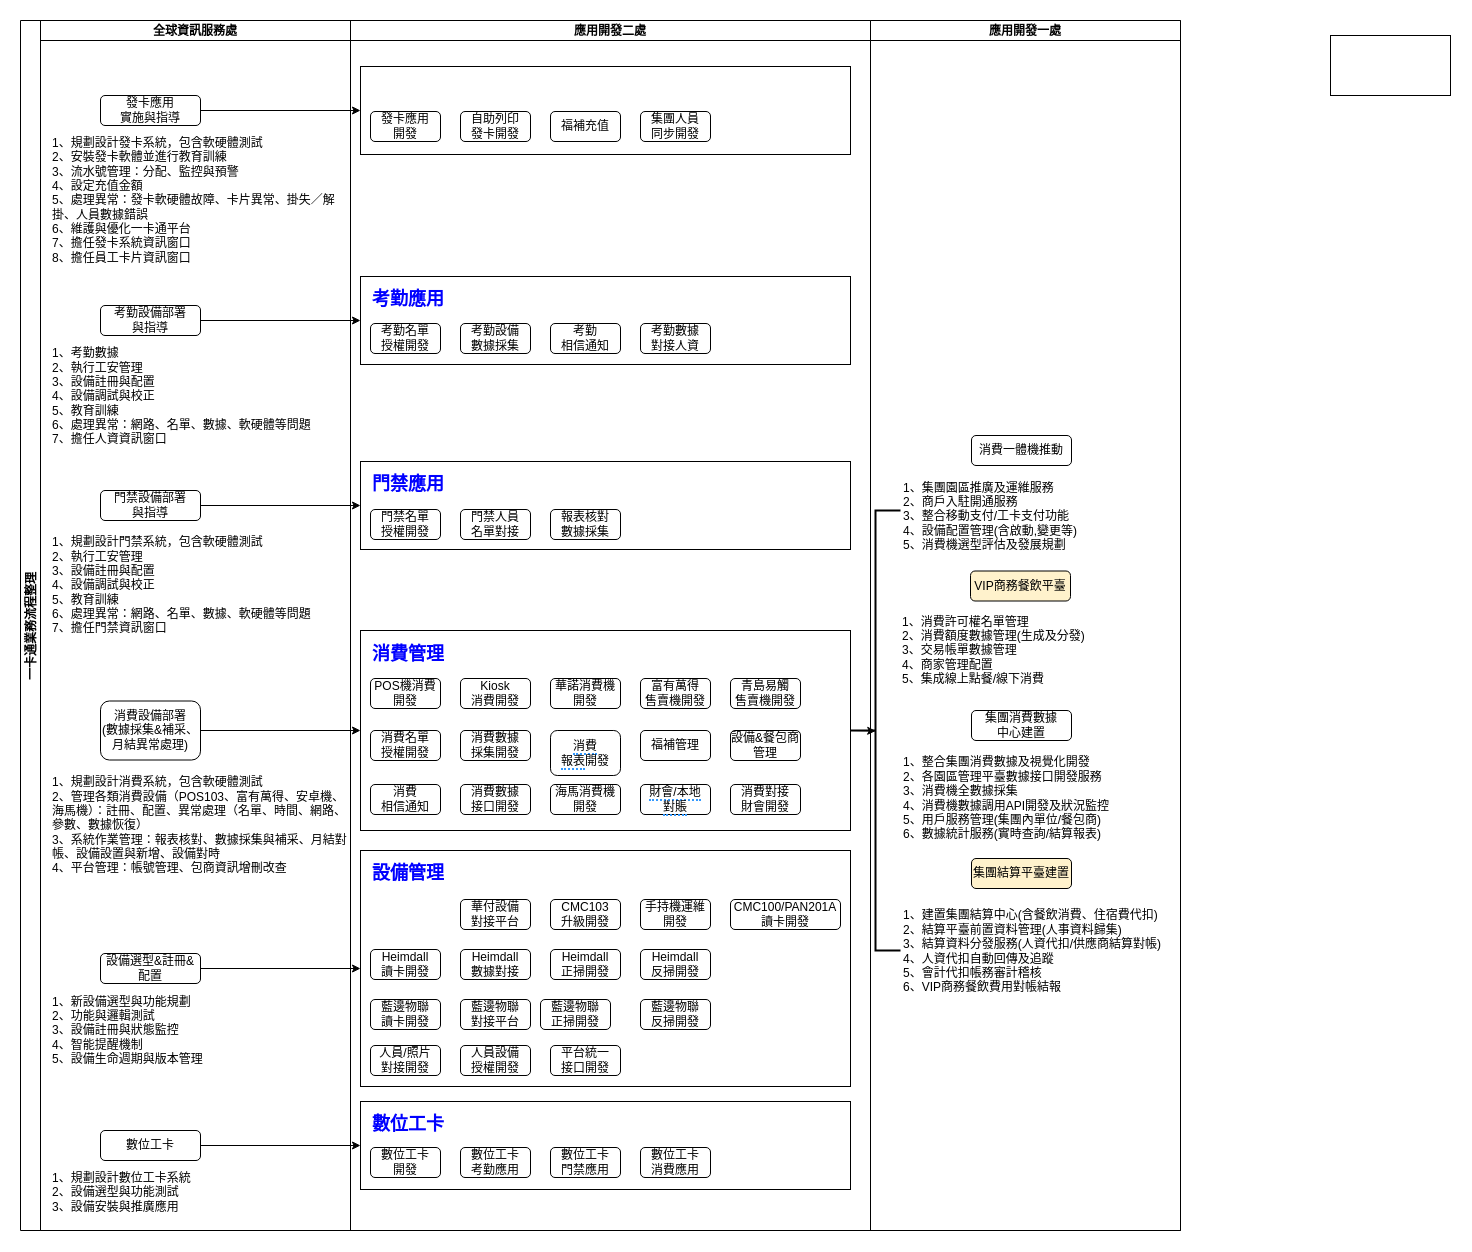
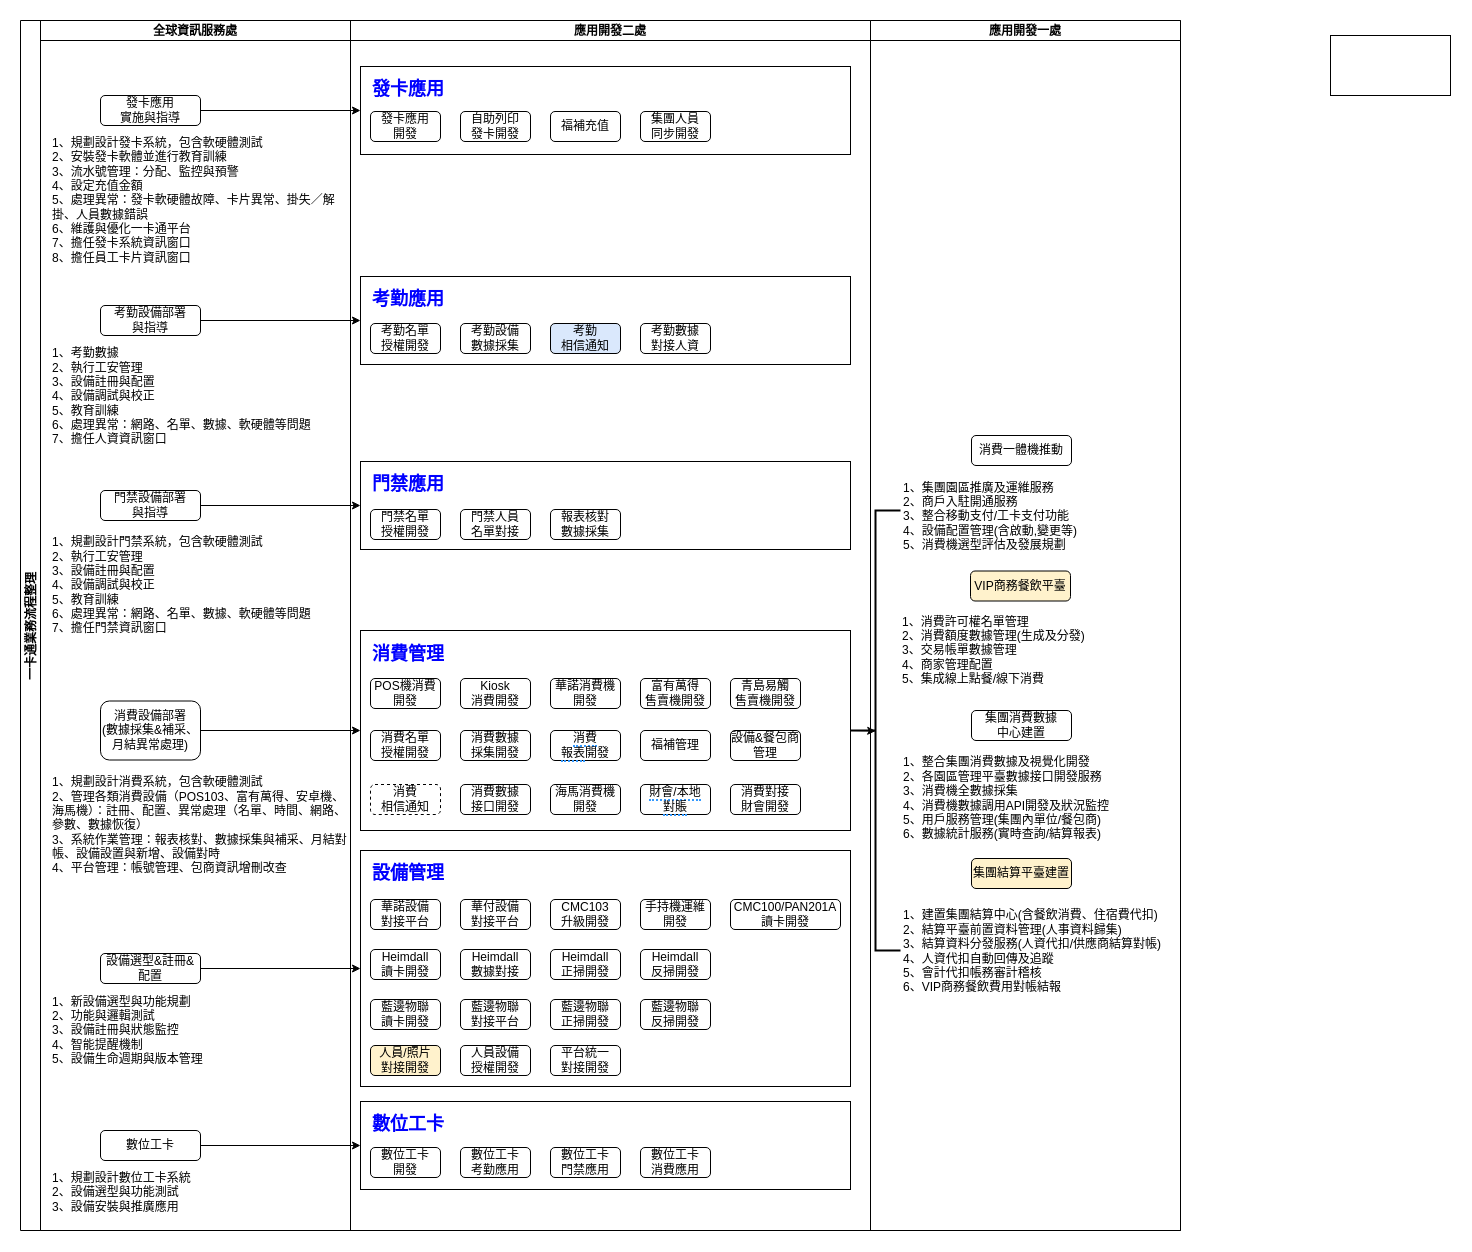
+ <mxCell id="21" value="&lt;h1 style=&quot;margin-top: 0px;&quot;&gt;&lt;font style=&quot;font-size: 18px; color: rgb(0, 0, 255);&quot;&gt;發卡應用&lt;/font&gt;&lt;/h1&gt;" style="text;html=1;whiteSpace=wrap;overflow=hidden;rounded=0;" parent="17" vertex="1"><mxGeometry x="20" y="46" width="180" height="40" as="geometry" /></mxCell>
- <mxCell id="27" value="考勤&lt;div&gt;相信&lt;span style=&quot;background-color: transparent; color: light-dark(rgb(0, 0, 0), rgb(255, 255, 255));&quot;&gt;通知&lt;/span&gt;&lt;/div&gt;" style="rounded=1;whiteSpace=wrap;html=1;" parent="17" vertex="1"><mxGeometry x="200" y="303" width="70" height="30" as="geometry" /></mxCell>
+ <mxCell id="27" value="考勤&lt;div&gt;相信&lt;span style=&quot;background-color: transparent; color: light-dark(rgb(0, 0, 0), rgb(255, 255, 255));&quot;&gt;通知&lt;/span&gt;&lt;/div&gt;" style="rounded=1;whiteSpace=wrap;html=1;fillColor=#dae8fc;" parent="17" vertex="1"><mxGeometry x="200" y="303" width="70" height="30" as="geometry" /></mxCell>
- <mxCell id="44" value="&lt;span style=&quot;cursor: pointer; border-bottom: 2px dotted rgb(51, 153, 255);&quot; data-kimi-recommend=&quot;false&quot; data-kimi-disabled=&quot;false&quot; data-kimi-id=&quot;1749196674228&quot;&gt;消費&lt;/span&gt;&lt;div&gt;&lt;span style=&quot;cursor: pointer; border-bottom: 2px dotted rgb(51, 153, 255);&quot; data-kimi-recommend=&quot;false&quot; data-kimi-disabled=&quot;false&quot; data-kimi-id=&quot;1749196674228&quot;&gt;報表&lt;/span&gt;&lt;span style=&quot;background-color: transparent; color: light-dark(rgb(0, 0, 0), rgb(255, 255, 255));&quot;&gt;開發&lt;/span&gt;&lt;/div&gt;" style="rounded=1;whiteSpace=wrap;html=1;" parent="17" vertex="1"><mxGeometry x="200" y="710" width="70" height="45" as="geometry" /></mxCell>
+ <mxCell id="44" value="&lt;span style=&quot;cursor: pointer; border-bottom: 2px dotted rgb(51, 153, 255);&quot; data-kimi-recommend=&quot;false&quot; data-kimi-disabled=&quot;false&quot; data-kimi-id=&quot;1749196674228&quot;&gt;消費&lt;/span&gt;&lt;div&gt;&lt;span style=&quot;cursor: pointer; border-bottom: 2px dotted rgb(51, 153, 255);&quot; data-kimi-recommend=&quot;false&quot; data-kimi-disabled=&quot;false&quot; data-kimi-id=&quot;1749196674228&quot;&gt;報表&lt;/span&gt;&lt;span style=&quot;background-color: transparent; color: light-dark(rgb(0, 0, 0), rgb(255, 255, 255));&quot;&gt;開發&lt;/span&gt;&lt;/div&gt;" style="rounded=1;whiteSpace=wrap;html=1;" parent="17" vertex="1"><mxGeometry x="200" y="710" width="70" height="30" as="geometry" /></mxCell>
- <mxCell id="65" value="消費&lt;div&gt;相信&lt;span style=&quot;background-color: transparent; color: light-dark(rgb(0, 0, 0), rgb(255, 255, 255));&quot;&gt;通知&lt;/span&gt;&lt;/div&gt;" style="rounded=1;whiteSpace=wrap;html=1;" parent="17" vertex="1"><mxGeometry x="20" y="764" width="70" height="30" as="geometry" /></mxCell>
+ <mxCell id="65" value="消費&lt;div&gt;相信&lt;span style=&quot;background-color: transparent; color: light-dark(rgb(0, 0, 0), rgb(255, 255, 255));&quot;&gt;通知&lt;/span&gt;&lt;/div&gt;" style="rounded=1;whiteSpace=wrap;html=1;dashed=1;" parent="17" vertex="1"><mxGeometry x="20" y="764" width="70" height="30" as="geometry" /></mxCell>
+ <mxCell id="46" value="華諾設備&lt;div&gt;對接平台&lt;/div&gt;" style="rounded=1;whiteSpace=wrap;html=1;" parent="17" vertex="1"><mxGeometry x="20" y="879" width="70" height="30" as="geometry" /></mxCell>
- <mxCell id="57" value="藍邊物聯&lt;br&gt;&lt;div&gt;正掃開發&lt;/div&gt;" style="rounded=1;whiteSpace=wrap;html=1;" parent="17" vertex="1"><mxGeometry x="190" y="979" width="70" height="30" as="geometry" /></mxCell>
+ <mxCell id="57" value="藍邊物聯&lt;br&gt;&lt;div&gt;正掃開發&lt;/div&gt;" style="rounded=1;whiteSpace=wrap;html=1;" parent="17" vertex="1"><mxGeometry x="200" y="979" width="70" height="30" as="geometry" /></mxCell>
- <mxCell id="61" value="人員/照片&lt;div&gt;對接&lt;span style=&quot;background-color: transparent; color: light-dark(rgb(0, 0, 0), rgb(255, 255, 255));&quot;&gt;開發&lt;/span&gt;&lt;/div&gt;" style="rounded=1;whiteSpace=wrap;html=1;" parent="17" vertex="1"><mxGeometry x="20" y="1025" width="70" height="30" as="geometry" /></mxCell>
+ <mxCell id="61" value="人員/照片&lt;div&gt;對接&lt;span style=&quot;background-color: transparent; color: light-dark(rgb(0, 0, 0), rgb(255, 255, 255));&quot;&gt;開發&lt;/span&gt;&lt;/div&gt;" style="rounded=1;whiteSpace=wrap;html=1;fillColor=#fff2cc;" parent="17" vertex="1"><mxGeometry x="20" y="1025" width="70" height="30" as="geometry" /></mxCell>
- <mxCell id="63" value="平台統一&lt;div&gt;接口開發&lt;/div&gt;" style="rounded=1;whiteSpace=wrap;html=1;" parent="17" vertex="1"><mxGeometry x="200" y="1025" width="70" height="30" as="geometry" /></mxCell>
+ <mxCell id="63" value="平台統一&lt;div&gt;對接開發&lt;/div&gt;" style="rounded=1;whiteSpace=wrap;html=1;" parent="17" vertex="1"><mxGeometry x="200" y="1025" width="70" height="30" as="geometry" /></mxCell>
